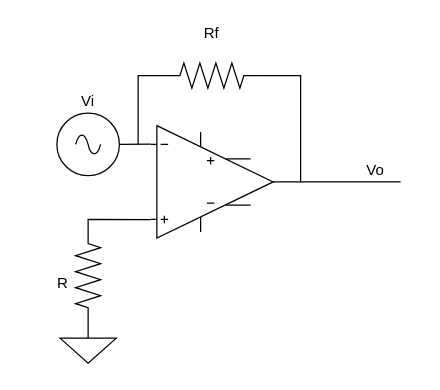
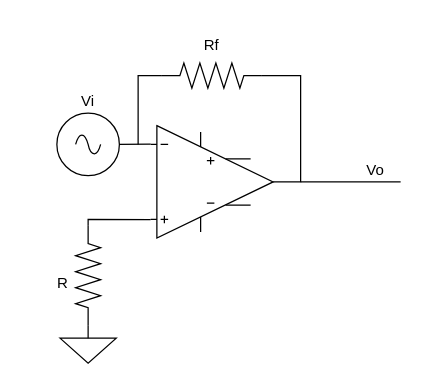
- <mxCell id="15" value="Rf" style="text;strokeColor=none;fillColor=none;align=center;verticalAlign=middle;rounded=0;" vertex="1" parent="1"><mxGeometry x="139" y="10" width="60" height="30" as="geometry" /></mxCell>
+ <mxCell id="15" value="Rf" style="text;strokeColor=none;fillColor=none;align=center;verticalAlign=middle;rounded=0;" vertex="1" parent="1"><mxGeometry x="139" y="20" width="60" height="30" as="geometry" /></mxCell>
